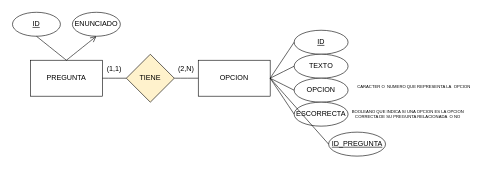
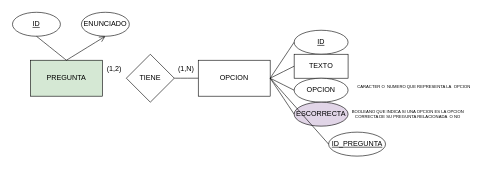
- <mxCell id="9" value="ENUNCIADO" style="ellipse;whiteSpace=wrap;html=1;fontStyle=0" vertex="1" parent="1"><mxGeometry x="120" y="20" width="80" height="40" as="geometry" /></mxCell>
+ <mxCell id="9" value="ENUNCIADO" style="ellipse;whiteSpace=wrap;html=1;fontStyle=0" vertex="1" parent="1"><mxGeometry x="135" y="20" width="80" height="40" as="geometry" /></mxCell>
- <mxCell id="12" value="TEXTO" style="ellipse;whiteSpace=wrap;html=1;fontStyle=0" vertex="1" parent="1"><mxGeometry x="490" y="90" width="90" height="40" as="geometry" /></mxCell>
+ <mxCell id="12" value="TEXTO" style="whiteSpace=wrap;html=1;fontStyle=0;rounded=0;" vertex="1" parent="1"><mxGeometry x="490" y="90" width="90" height="40" as="geometry" /></mxCell>
- <mxCell id="24" value="(1,1)" style="text;html=1;whiteSpace=wrap;strokeColor=none;fillColor=none;align=center;verticalAlign=middle;rounded=0;" vertex="1" parent="1"><mxGeometry x="160" y="100" width="60" height="30" as="geometry" /></mxCell>
+ <mxCell id="24" value="(1,2)" style="text;html=1;whiteSpace=wrap;strokeColor=none;fillColor=none;align=center;verticalAlign=middle;rounded=0;" vertex="1" parent="1"><mxGeometry x="160" y="100" width="60" height="30" as="geometry" /></mxCell>
- <mxCell id="23" value="(2,N)" style="text;html=1;whiteSpace=wrap;strokeColor=none;fillColor=none;align=center;verticalAlign=middle;rounded=0;" vertex="1" parent="1"><mxGeometry x="280" y="100" width="60" height="30" as="geometry" /></mxCell>
+ <mxCell id="23" value="(1,N)" style="text;html=1;whiteSpace=wrap;strokeColor=none;fillColor=none;align=center;verticalAlign=middle;rounded=0;" vertex="1" parent="1"><mxGeometry x="280" y="100" width="60" height="30" as="geometry" /></mxCell>
- <mxCell id="2" value="PREGUNTA" style="rounded=0;whiteSpace=wrap;html=1;" vertex="1" parent="1"><mxGeometry x="50" y="100" width="120" height="60" as="geometry" /></mxCell>
+ <mxCell id="2" value="PREGUNTA" style="rounded=0;whiteSpace=wrap;html=1;fillColor=#d5e8d4;" vertex="1" parent="1"><mxGeometry x="50" y="100" width="120" height="60" as="geometry" /></mxCell>
- <mxCell id="5" value="" style="endArrow=none;html=1;rounded=0;fontSize=12;startSize=8;endSize=8;curved=1;exitX=1;exitY=0.5;exitDx=0;exitDy=0;entryX=0;entryY=0.5;entryDx=0;entryDy=0;" edge="1" parent="1" source="2" target="4"><mxGeometry width="50" height="50" relative="1" as="geometry"><mxPoint x="470" y="400" as="sourcePoint" /><mxPoint x="520" y="350" as="targetPoint" /></mxGeometry></mxCell>
- <mxCell id="4" value="TIENE" style="rhombus;whiteSpace=wrap;html=1;fillColor=#fff2cc;" vertex="1" parent="1"><mxGeometry x="210" y="90" width="80" height="80" as="geometry" /></mxCell>
+ <mxCell id="4" value="TIENE" style="rhombus;whiteSpace=wrap;html=1;" vertex="1" parent="1"><mxGeometry x="210" y="90" width="80" height="80" as="geometry" /></mxCell>
- <mxCell id="14" value="ESCORRECTA" style="ellipse;whiteSpace=wrap;html=1;fontStyle=0" vertex="1" parent="1"><mxGeometry x="490" y="170" width="90" height="40" as="geometry" /></mxCell>
+ <mxCell id="14" value="ESCORRECTA" style="ellipse;whiteSpace=wrap;html=1;fontStyle=0;fillColor=#e1d5e7;" vertex="1" parent="1"><mxGeometry x="490" y="170" width="90" height="40" as="geometry" /></mxCell>
